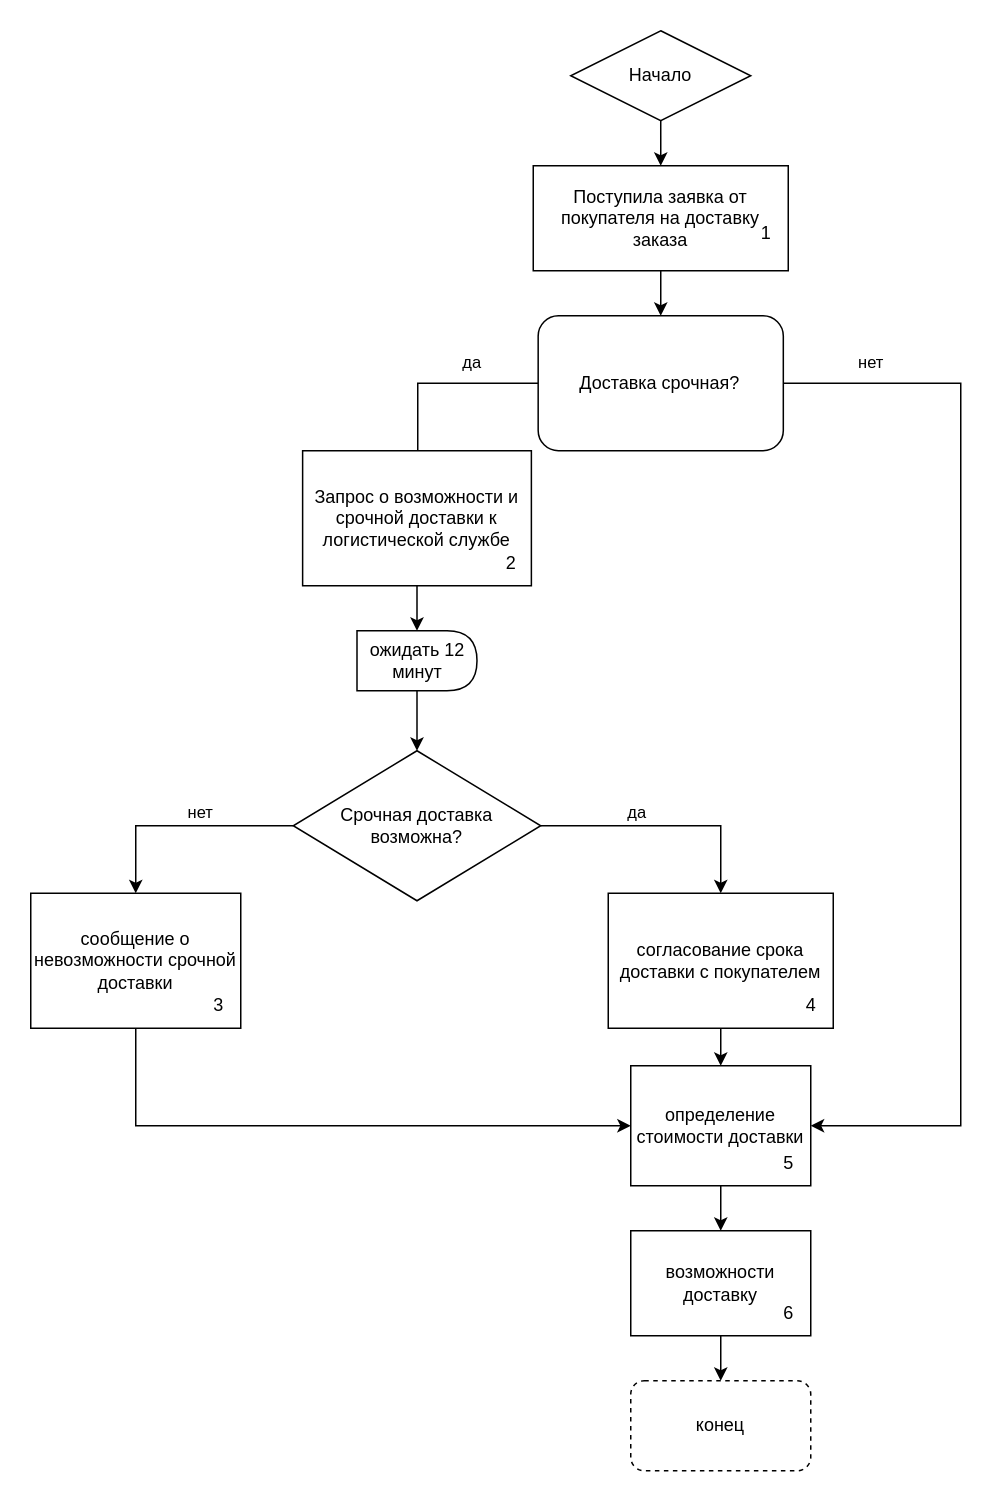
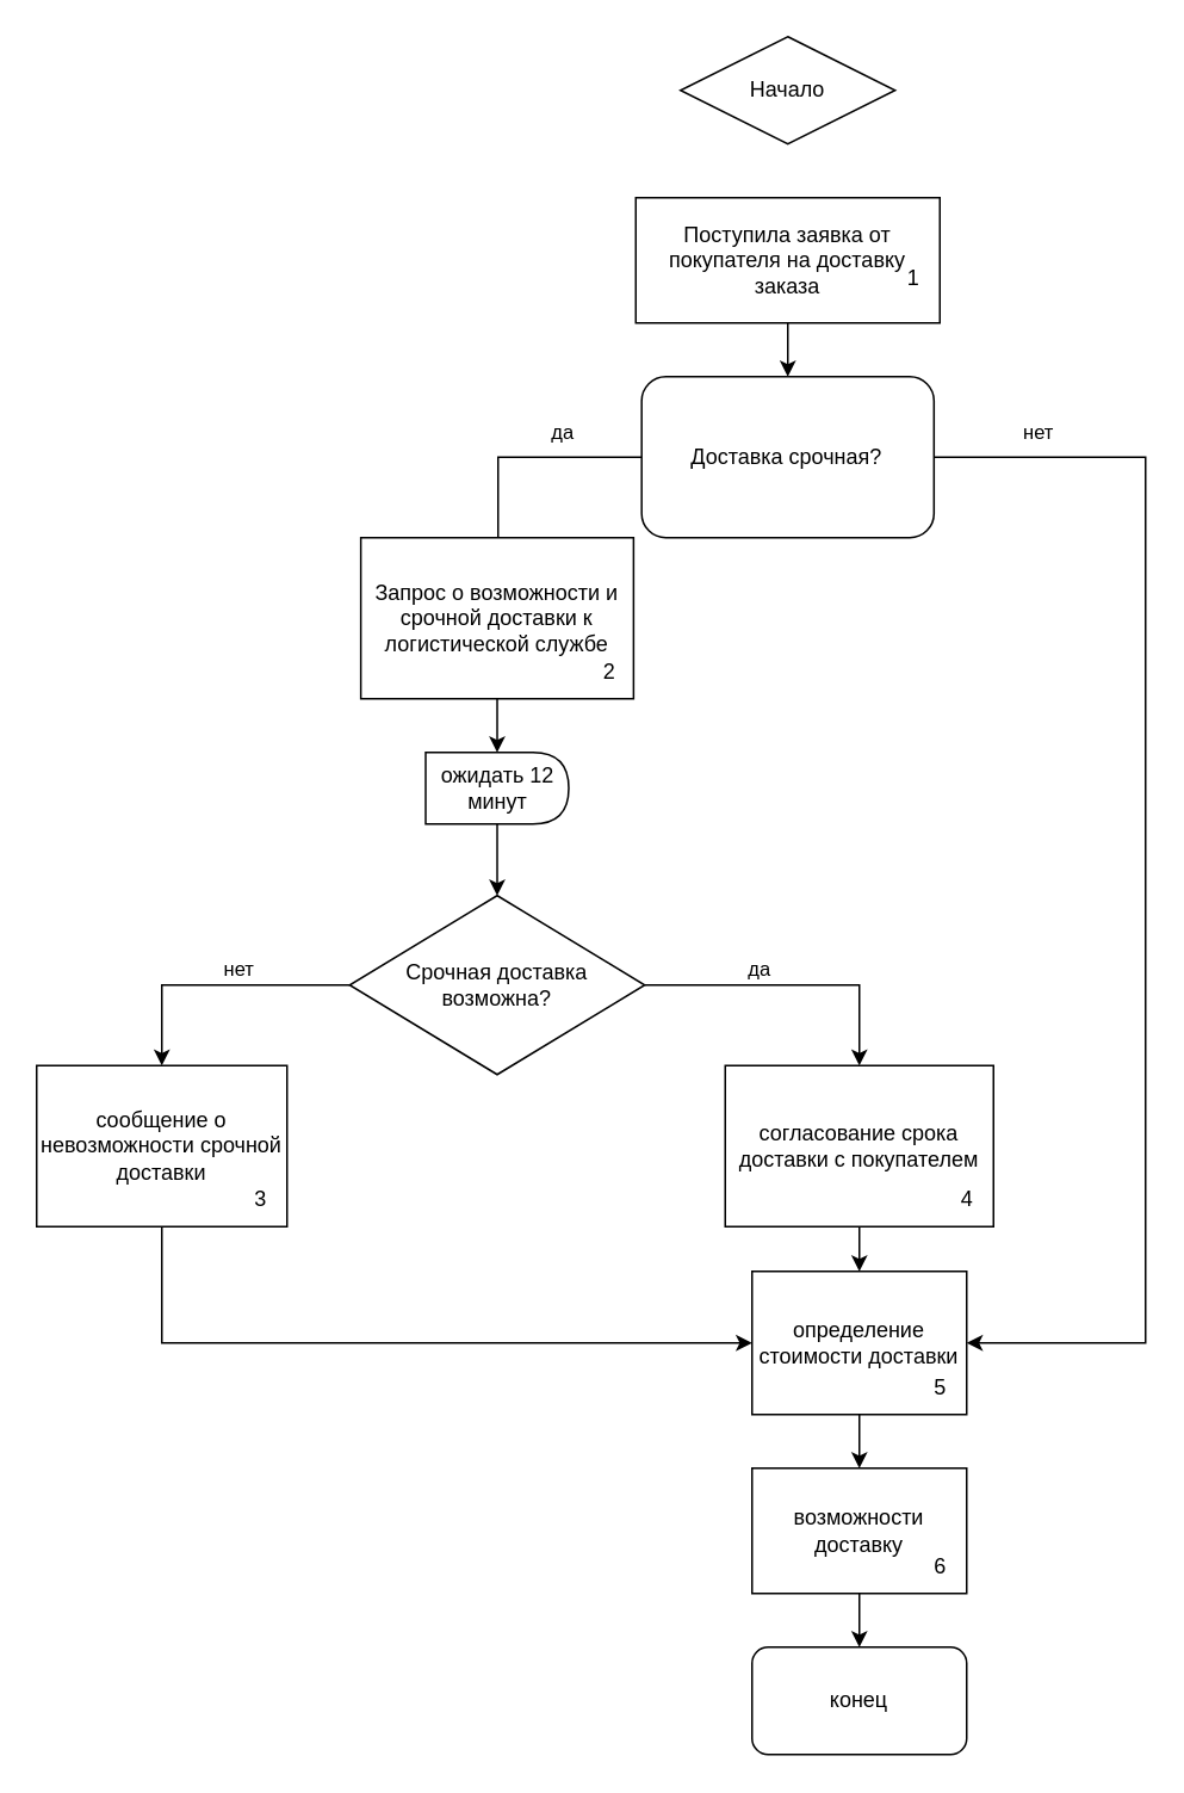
- <mxCell id="2" style="edgeStyle=orthogonalEdgeStyle;rounded=0;orthogonalLoop=1;jettySize=auto;html=1;exitX=0.5;exitY=1;exitDx=0;exitDy=0;" parent="1" source="3" target="5" edge="1"><mxGeometry relative="1" as="geometry" /></mxCell>
- <mxCell id="28" value="конец" style="rounded=1;whiteSpace=wrap;html=1;dashed=1;" parent="1" vertex="1"><mxGeometry x="420" y="920" width="120" height="60" as="geometry" /></mxCell>
+ <mxCell id="28" value="конец" style="rounded=1;whiteSpace=wrap;html=1;" parent="1" vertex="1"><mxGeometry x="420" y="920" width="120" height="60" as="geometry" /></mxCell>
